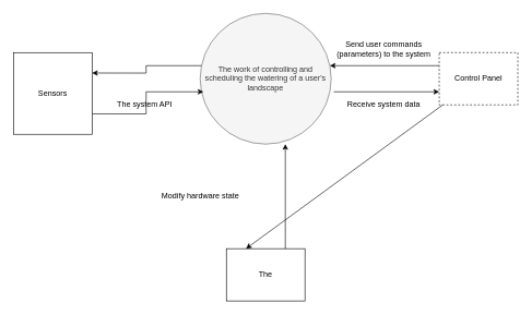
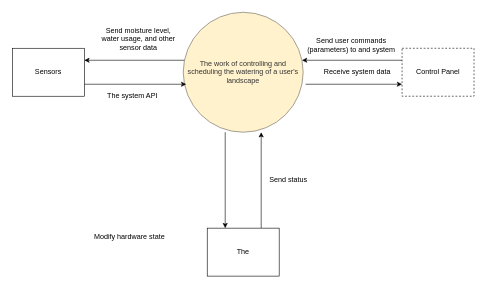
+ <mxCell id="12" value="Send moisture level, &lt;br&gt;water usage, and other &lt;br&gt;sensor data" style="text;html=1;align=center;verticalAlign=middle;resizable=0;points=[];autosize=1;" parent="1" vertex="1"><mxGeometry x="160" y="40" width="140" height="50" as="geometry" /></mxCell>
- <mxCell id="16" value="Send user commands &lt;br&gt;(parameters) to the system" style="text;html=1;align=center;verticalAlign=middle;resizable=0;points=[];autosize=1;" parent="1" vertex="1"><mxGeometry x="505" y="60" width="160" height="30" as="geometry" /></mxCell>
+ <mxCell id="16" value="Send user commands &lt;br&gt;(parameters) to and system" style="text;html=1;align=center;verticalAlign=middle;resizable=0;points=[];autosize=1;" parent="1" vertex="1"><mxGeometry x="505" y="60" width="160" height="30" as="geometry" /></mxCell>
- <mxCell id="2" value="The work of controlling and scheduling the watering of a user's landscape" style="ellipse;whiteSpace=wrap;html=1;aspect=fixed;fillColor=#f5f5f5;strokeColor=#666666;fontColor=#333333;" parent="1" vertex="1"><mxGeometry x="305" y="20" width="200" height="200" as="geometry" /></mxCell>
+ <mxCell id="2" value="The work of controlling and scheduling the watering of a user's landscape" style="ellipse;whiteSpace=wrap;html=1;aspect=fixed;fillColor=#fff2cc;strokeColor=#666666;fontColor=#333333;" parent="1" vertex="1"><mxGeometry x="305" y="20" width="200" height="200" as="geometry" /></mxCell>
- <mxCell id="5" value="Sensors" style="rounded=0;whiteSpace=wrap;html=1;" parent="1" vertex="1"><mxGeometry x="20" y="80" width="120" height="125" as="geometry" /></mxCell>
+ <mxCell id="5" value="Sensors" style="rounded=0;whiteSpace=wrap;html=1;" parent="1" vertex="1"><mxGeometry x="20" y="80" width="120" height="80" as="geometry" /></mxCell>
- <mxCell id="17" value="Receive system data" style="text;html=1;align=center;verticalAlign=middle;resizable=0;points=[];autosize=1;" parent="1" vertex="1"><mxGeometry x="520" y="150" width="130" height="20" as="geometry" /></mxCell>
+ <mxCell id="17" value="Receive system data" style="text;html=1;align=center;verticalAlign=middle;resizable=0;points=[];autosize=1;" parent="1" vertex="1"><mxGeometry x="530" y="110" width="130" height="20" as="geometry" /></mxCell>
- <mxCell id="9" style="edgeStyle=none;rounded=0;orthogonalLoop=1;jettySize=auto;html=1;exitX=0.25;exitY=0;exitDx=0;exitDy=0;startArrow=classic;startFill=1;endArrow=none;endFill=0;" parent="1" source="11" target="8" edge="1"><mxGeometry relative="1" as="geometry" /></mxCell>
+ <mxCell id="9" style="edgeStyle=none;rounded=0;orthogonalLoop=1;jettySize=auto;html=1;exitX=0.25;exitY=0;exitDx=0;exitDy=0;entryX=0.35;entryY=1;entryDx=0;entryDy=0;entryPerimeter=0;startArrow=classic;startFill=1;endArrow=none;endFill=0;" parent="1" source="11" target="2" edge="1"><mxGeometry relative="1" as="geometry" /></mxCell>
- <mxCell id="14" value="Modify hardware state" style="text;html=1;align=center;verticalAlign=middle;resizable=0;points=[];autosize=1;" parent="1" vertex="1"><mxGeometry x="240" y="290" width="130" height="20" as="geometry" /></mxCell>
+ <mxCell id="14" value="Modify hardware state" style="text;html=1;align=center;verticalAlign=middle;resizable=0;points=[];autosize=1;" parent="1" vertex="1"><mxGeometry x="150" y="385" width="130" height="20" as="geometry" /></mxCell>
+ <mxCell id="15" value="Send status" style="text;html=1;align=center;verticalAlign=middle;resizable=0;points=[];autosize=1;" parent="1" vertex="1"><mxGeometry x="440" y="290" width="80" height="20" as="geometry" /></mxCell>
